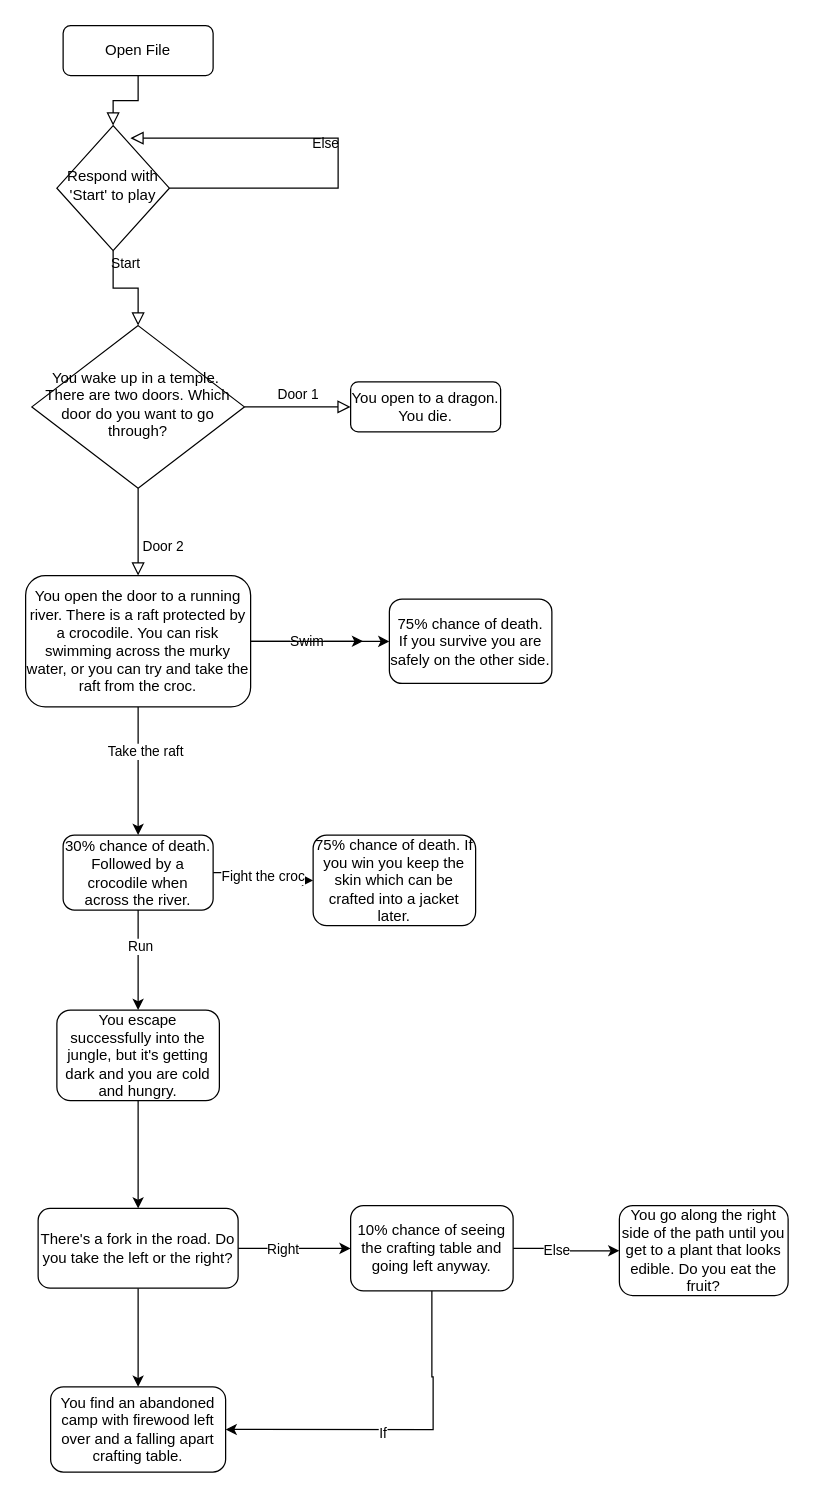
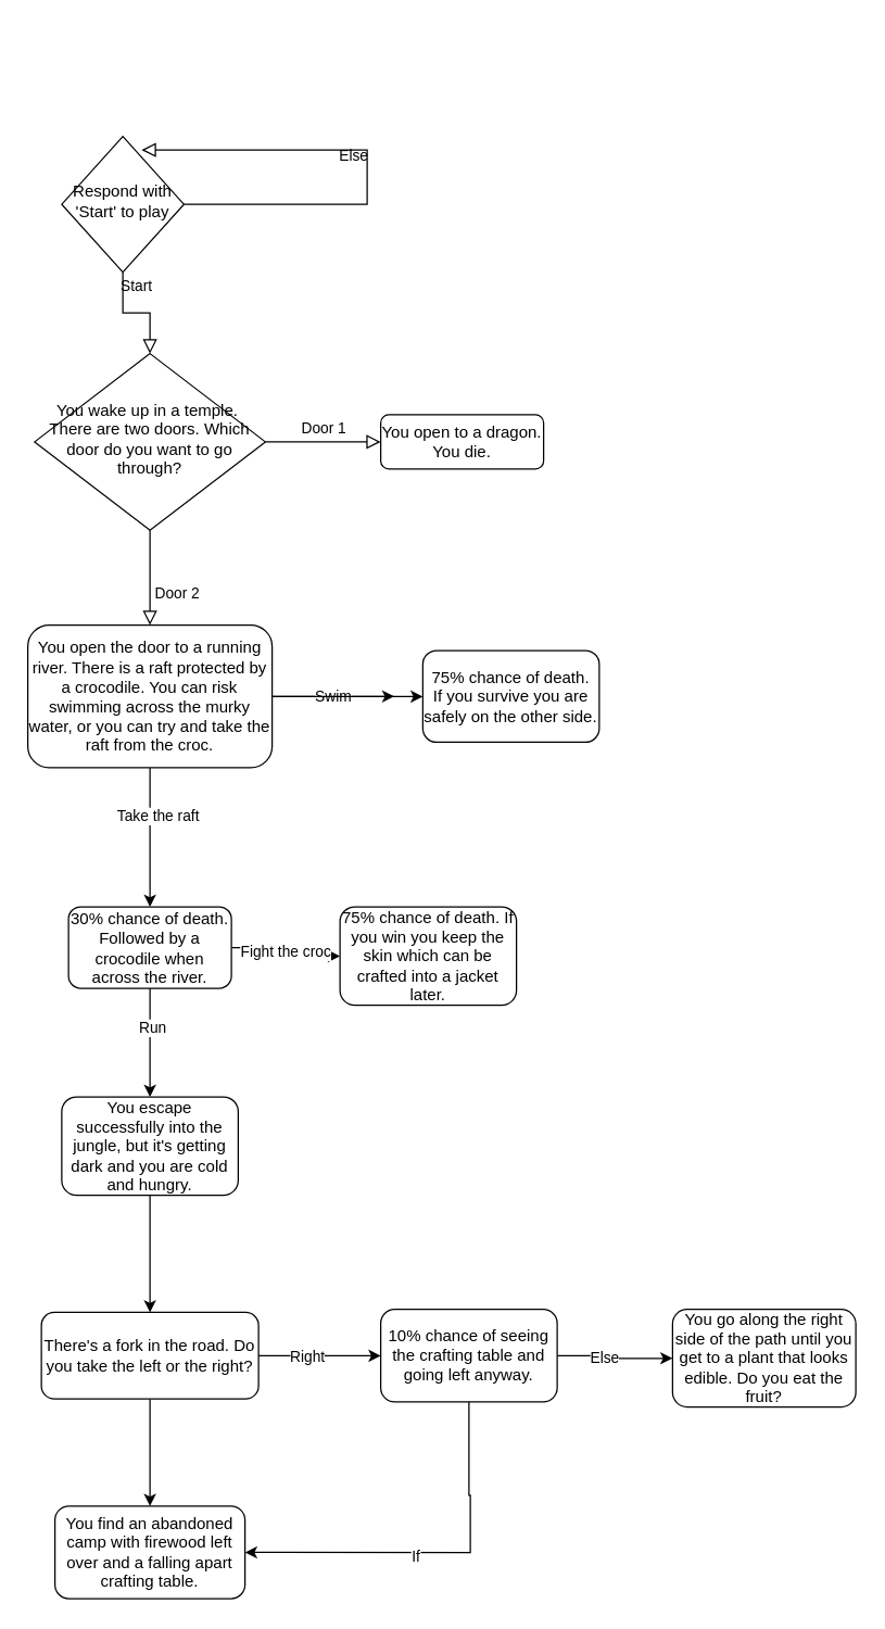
- <mxCell id="3" value="Open File" style="rounded=1;whiteSpace=wrap;html=1;fontSize=12;glass=0;strokeWidth=1;shadow=0;" parent="1" vertex="1"><mxGeometry x="50" y="20" width="120" height="40" as="geometry" /></mxCell>
- <mxCell id="2" value="" style="rounded=0;html=1;jettySize=auto;orthogonalLoop=1;fontSize=11;endArrow=block;endFill=0;endSize=8;strokeWidth=1;shadow=0;labelBackgroundColor=none;edgeStyle=orthogonalEdgeStyle;" parent="1" source="3" target="6" edge="1"><mxGeometry relative="1" as="geometry" /></mxCell>
